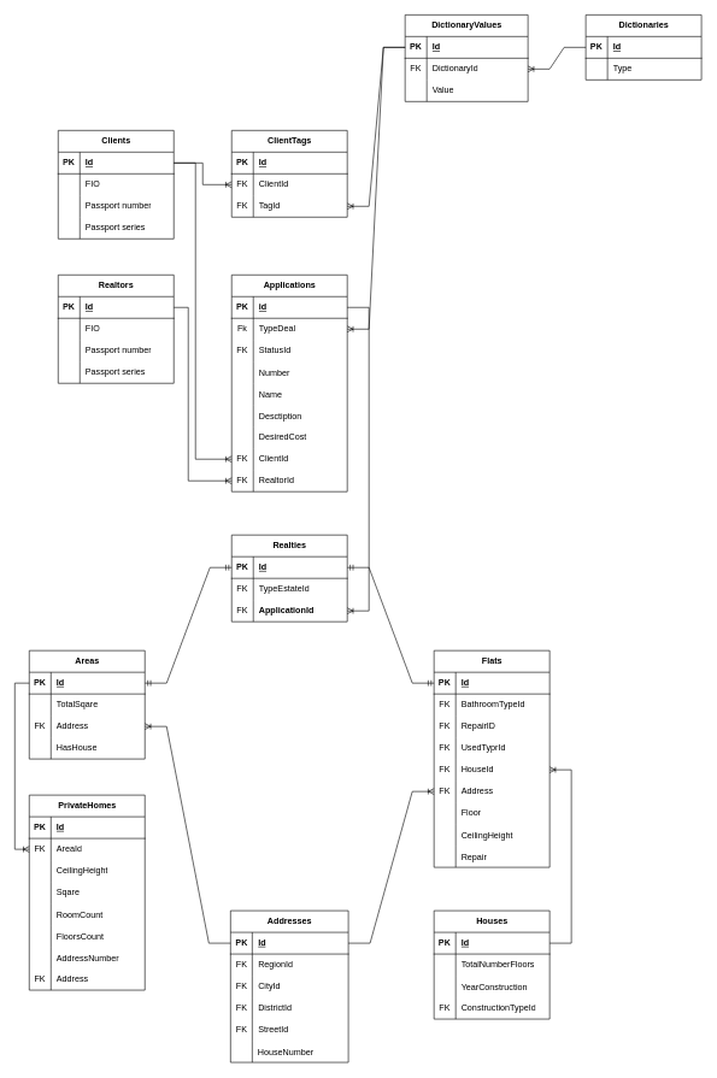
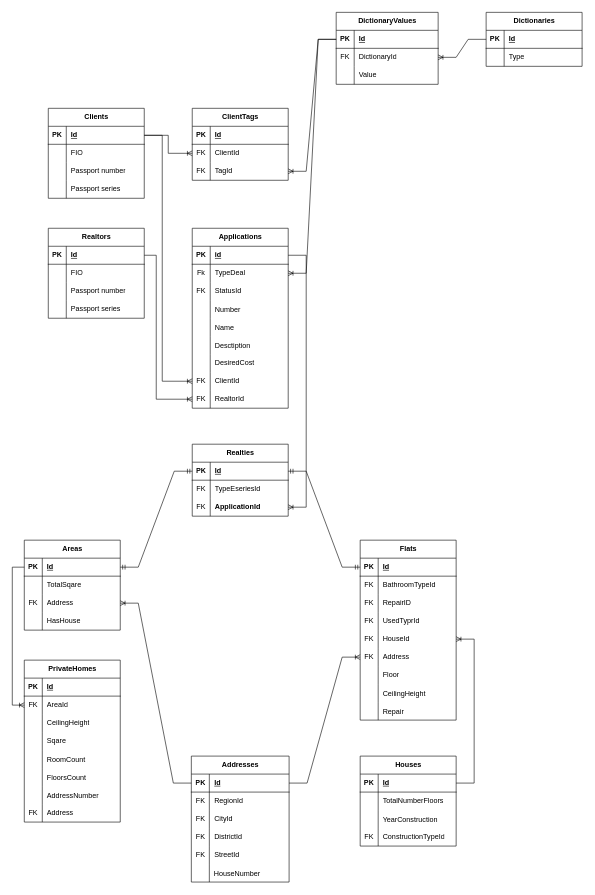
- <mxCell id="95" value="TypeE&lt;span style=&quot;white-space-collapse: preserve;&quot; data-src-align=&quot;0:12&quot; class=&quot;aNeGP0gI0B9AV8JaHPyH&quot;&gt;state&lt;/span&gt;Id" style="shape=partialRectangle;connectable=0;top=0;left=0;bottom=0;right=0;align=left;spacingLeft=6;fontStyle=0;overflow=hidden;whiteSpace=wrap;html=1;fillColor=none;" parent="93" vertex="1"><mxGeometry x="30" width="130" height="30" as="geometry"><mxRectangle width="130" height="30" as="alternateBounds" /></mxGeometry></mxCell>
+ <mxCell id="95" value="TypeE&lt;span style=&quot;white-space-collapse: preserve;&quot; data-src-align=&quot;0:12&quot; class=&quot;aNeGP0gI0B9AV8JaHPyH&quot;&gt;series&lt;/span&gt;Id" style="shape=partialRectangle;connectable=0;top=0;left=0;bottom=0;right=0;align=left;spacingLeft=6;fontStyle=0;overflow=hidden;whiteSpace=wrap;html=1;fillColor=none;" parent="93" vertex="1"><mxGeometry x="30" width="130" height="30" as="geometry"><mxRectangle width="130" height="30" as="alternateBounds" /></mxGeometry></mxCell>
